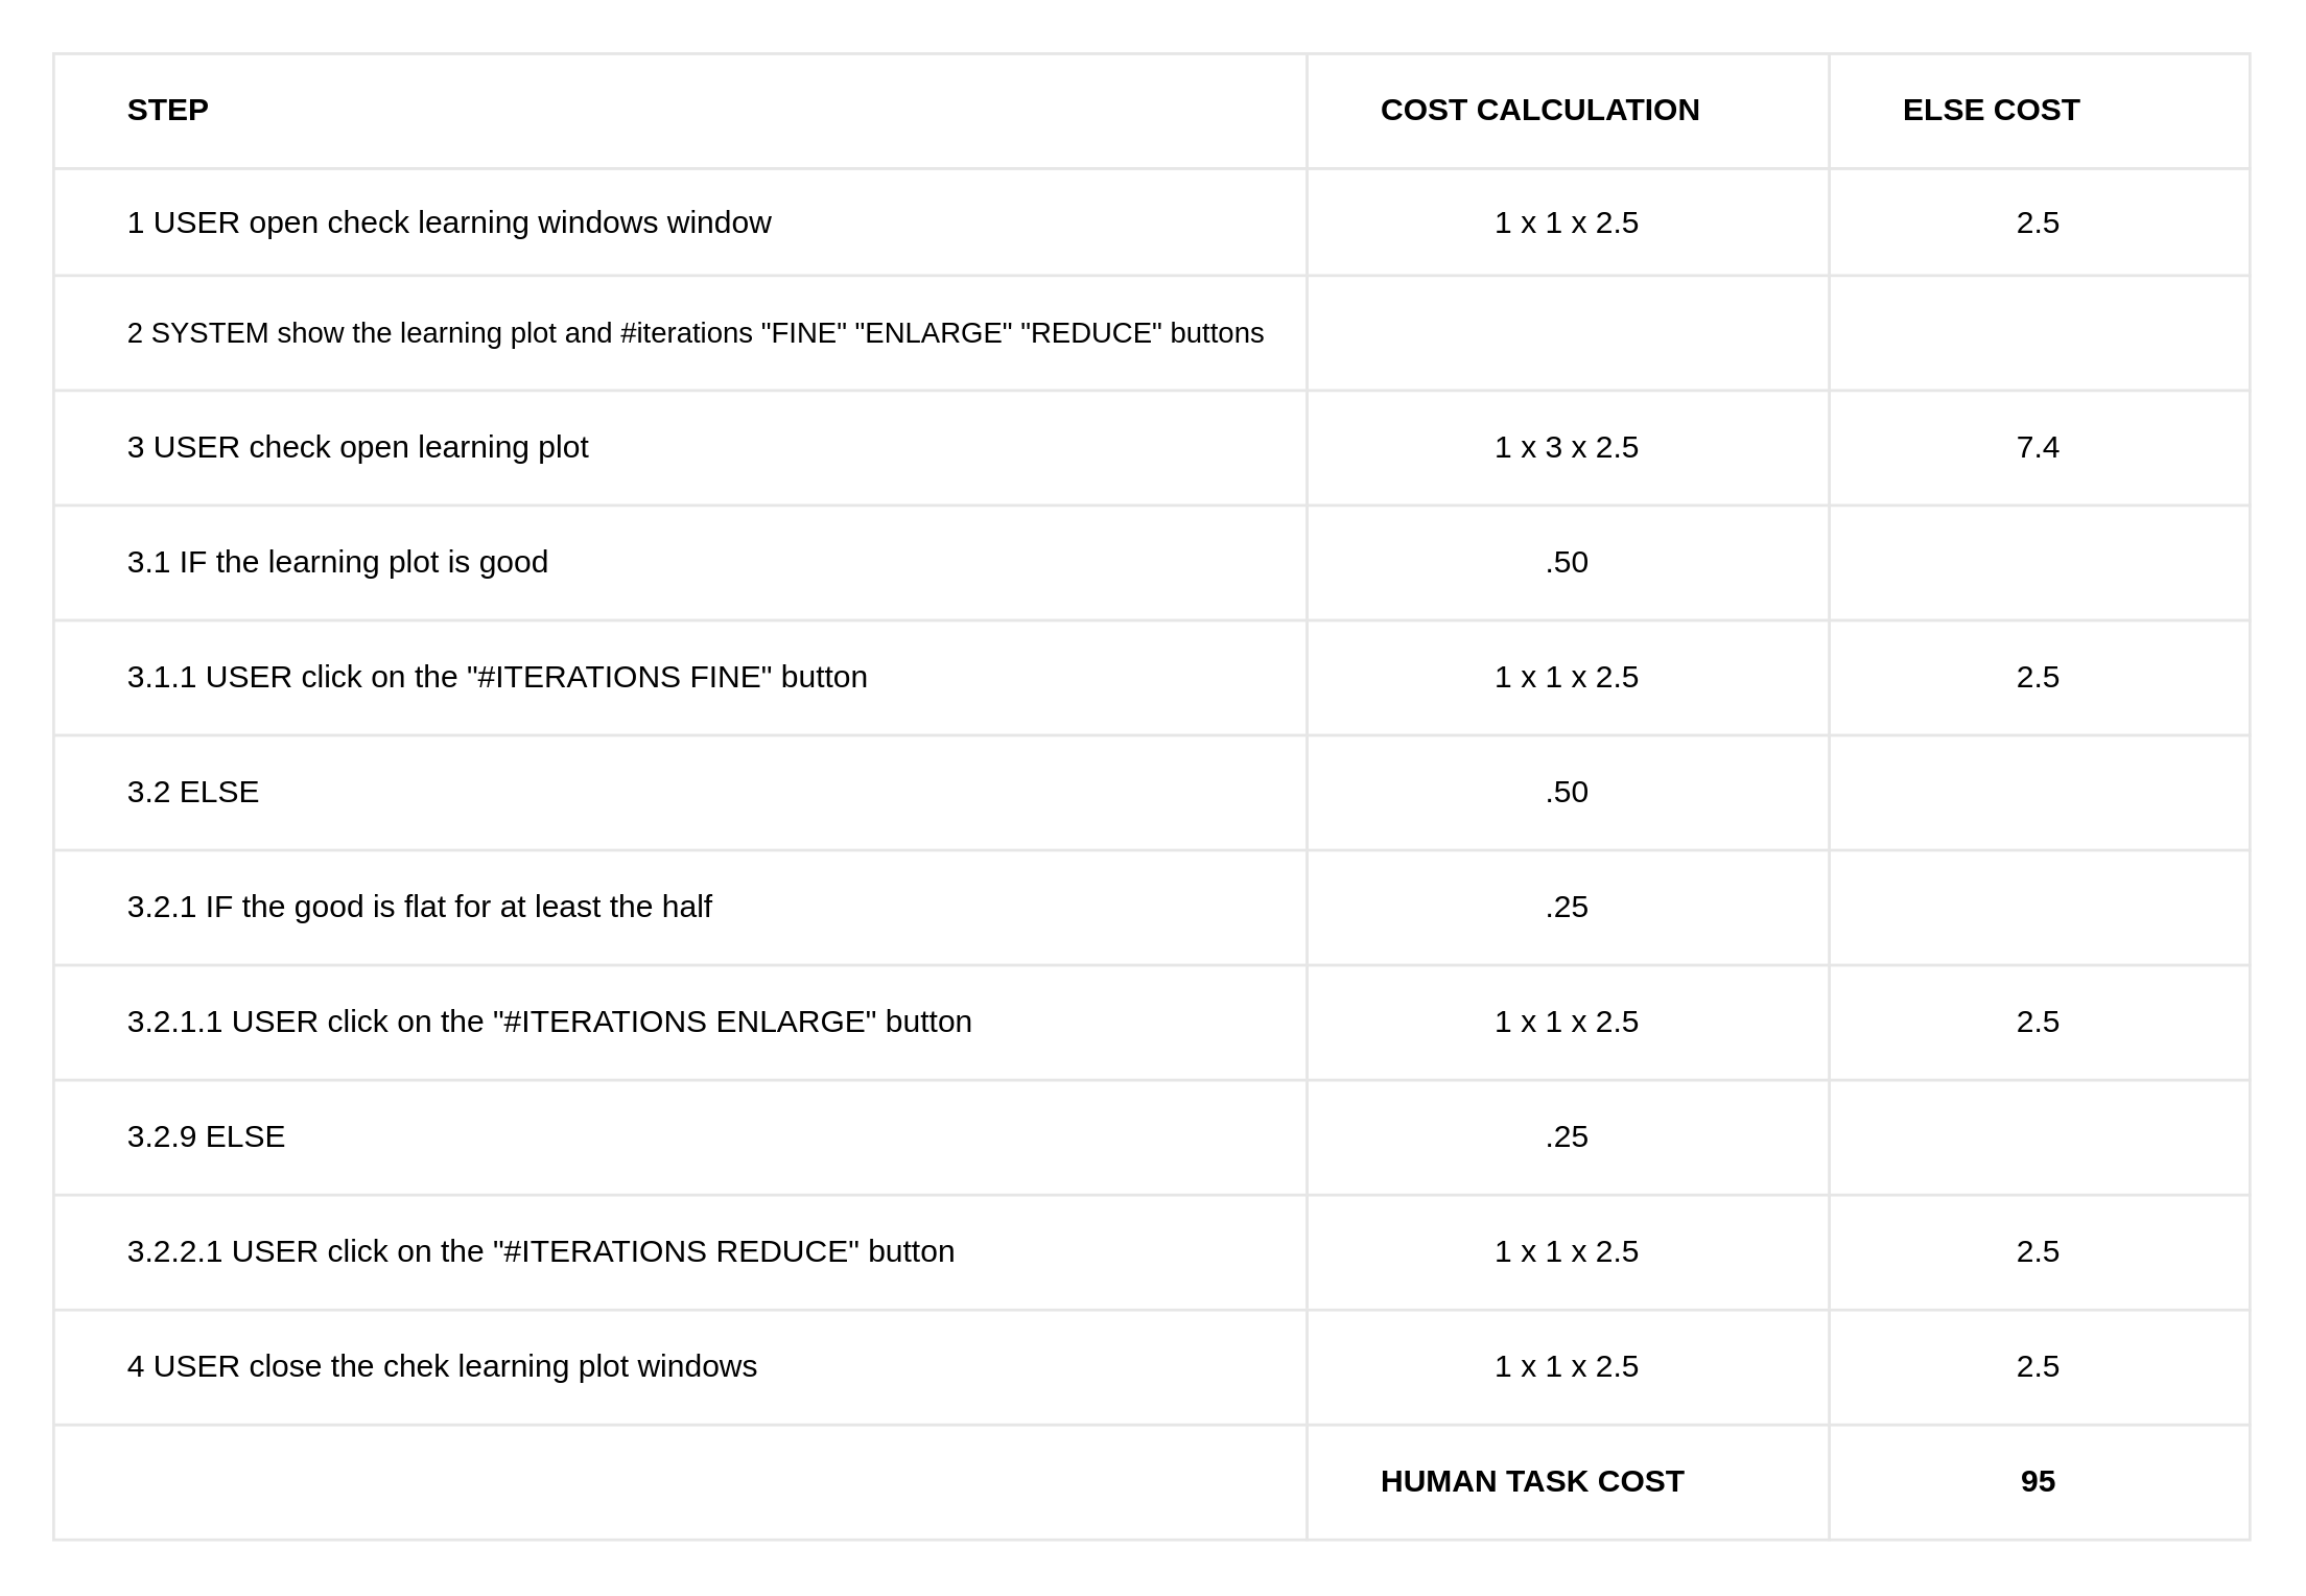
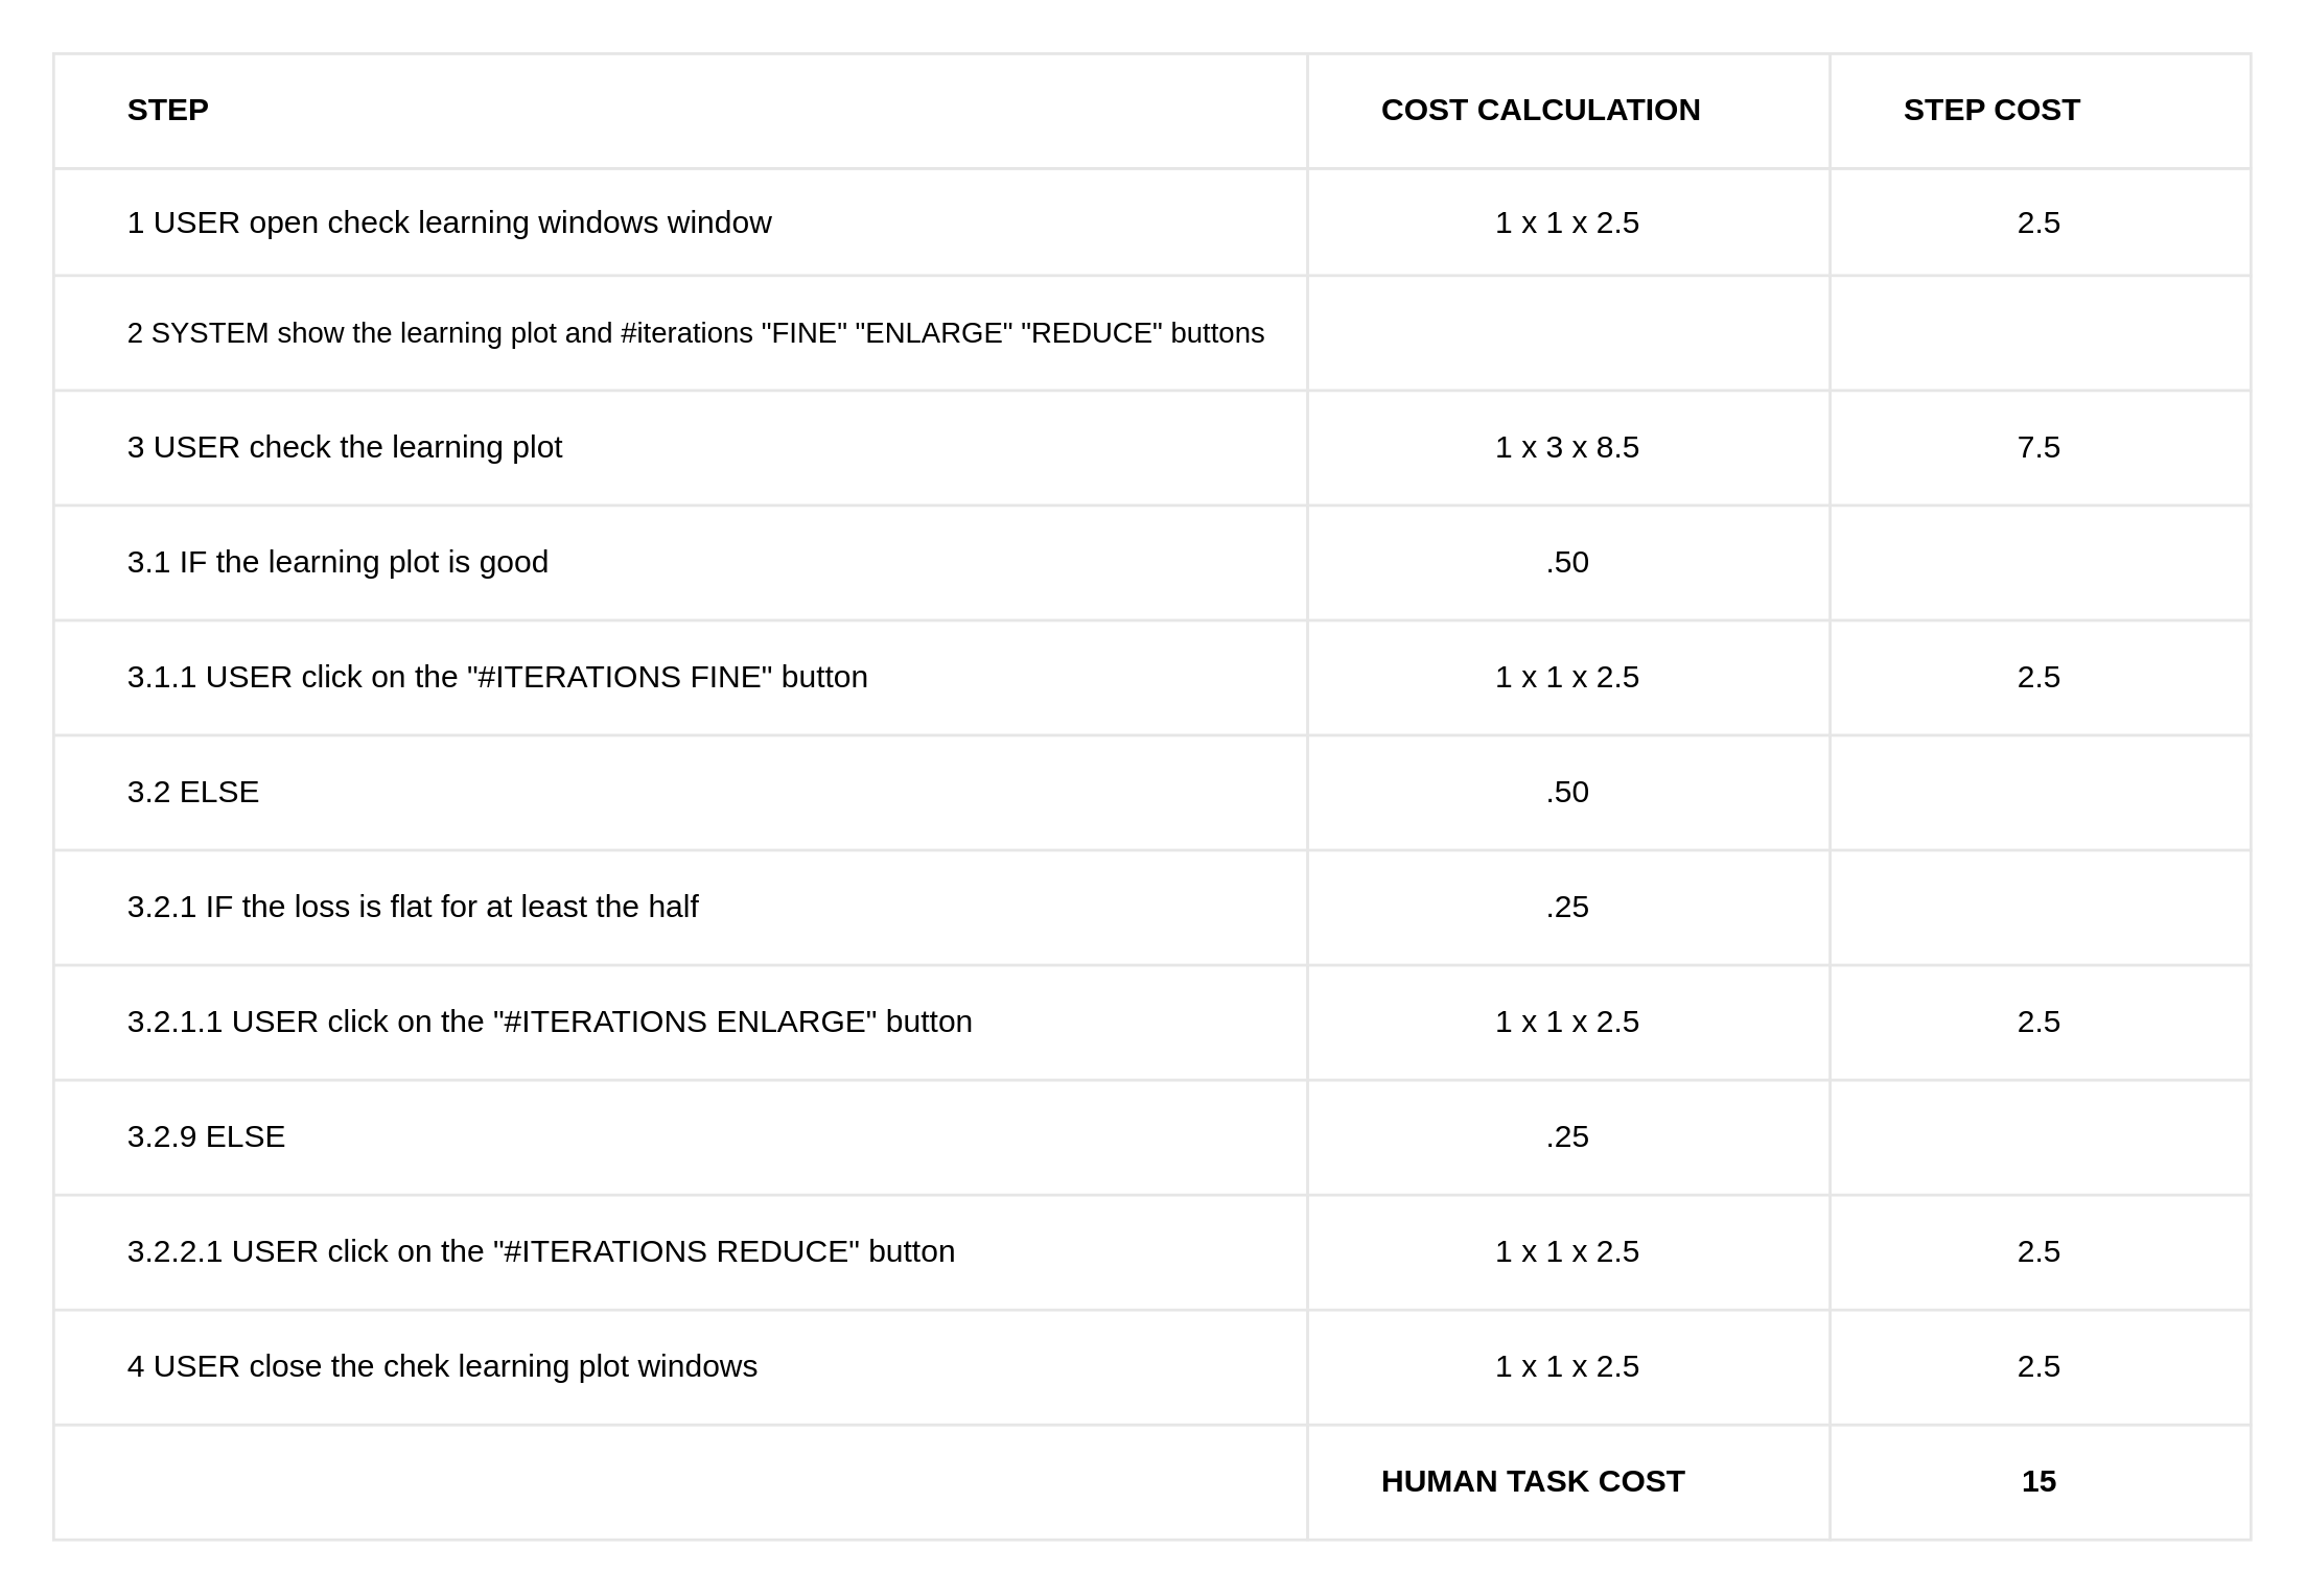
- <mxCell id="6" value="&lt;span style=&quot;white-space: pre;&quot;&gt;&#09;&lt;/span&gt;ELSE COST" style="connectable=0;recursiveResize=0;strokeColor=inherit;fillColor=none;align=left;whiteSpace=wrap;html=1;fontStyle=1" parent="3" vertex="1"><mxGeometry x="680" width="161" height="44" as="geometry"><mxRectangle width="161" height="44" as="alternateBounds" /></mxGeometry></mxCell>
+ <mxCell id="6" value="&lt;span style=&quot;white-space: pre;&quot;&gt;&#09;&lt;/span&gt;STEP COST" style="connectable=0;recursiveResize=0;strokeColor=inherit;fillColor=none;align=left;whiteSpace=wrap;html=1;fontStyle=1" parent="3" vertex="1"><mxGeometry x="680" width="161" height="44" as="geometry"><mxRectangle width="161" height="44" as="alternateBounds" /></mxGeometry></mxCell>
- <mxCell id="16" value="&lt;span style=&quot;&quot;&gt;&lt;span style=&quot;white-space: pre;&quot;&gt;&amp;nbsp;&lt;span style=&quot;white-space: pre;&quot;&gt;&#09;&lt;/span&gt;&lt;/span&gt;&lt;/span&gt;3 USER check open learning plot" style="connectable=0;recursiveResize=0;strokeColor=inherit;fillColor=none;align=left;whiteSpace=wrap;html=1;" parent="15" vertex="1"><mxGeometry width="480" height="44" as="geometry"><mxRectangle width="480" height="44" as="alternateBounds" /></mxGeometry></mxCell>
+ <mxCell id="16" value="&lt;span style=&quot;&quot;&gt;&lt;span style=&quot;white-space: pre;&quot;&gt;&amp;nbsp;&lt;span style=&quot;white-space: pre;&quot;&gt;&#09;&lt;/span&gt;&lt;/span&gt;&lt;/span&gt;3 USER check the learning plot" style="connectable=0;recursiveResize=0;strokeColor=inherit;fillColor=none;align=left;whiteSpace=wrap;html=1;" parent="15" vertex="1"><mxGeometry width="480" height="44" as="geometry"><mxRectangle width="480" height="44" as="alternateBounds" /></mxGeometry></mxCell>
- <mxCell id="17" value="1 x 3 x 2.5" style="connectable=0;recursiveResize=0;strokeColor=inherit;fillColor=none;align=center;whiteSpace=wrap;html=1;" parent="15" vertex="1"><mxGeometry x="480" width="200" height="44" as="geometry"><mxRectangle width="200" height="44" as="alternateBounds" /></mxGeometry></mxCell>
+ <mxCell id="17" value="1 x 3 x 8.5" style="connectable=0;recursiveResize=0;strokeColor=inherit;fillColor=none;align=center;whiteSpace=wrap;html=1;" parent="15" vertex="1"><mxGeometry x="480" width="200" height="44" as="geometry"><mxRectangle width="200" height="44" as="alternateBounds" /></mxGeometry></mxCell>
- <mxCell id="18" value="7.4" style="connectable=0;recursiveResize=0;strokeColor=inherit;fillColor=none;align=center;whiteSpace=wrap;html=1;" parent="15" vertex="1"><mxGeometry x="680" width="161" height="44" as="geometry"><mxRectangle width="161" height="44" as="alternateBounds" /></mxGeometry></mxCell>
+ <mxCell id="18" value="7.5" style="connectable=0;recursiveResize=0;strokeColor=inherit;fillColor=none;align=center;whiteSpace=wrap;html=1;" parent="15" vertex="1"><mxGeometry x="680" width="161" height="44" as="geometry"><mxRectangle width="161" height="44" as="alternateBounds" /></mxGeometry></mxCell>
- <mxCell id="32" value="&lt;span style=&quot;border-color: var(--border-color);&quot;&gt;&lt;/span&gt;&lt;span style=&quot;&quot;&gt;&lt;span style=&quot;white-space: pre;&quot;&gt;&amp;nbsp;&amp;nbsp;&amp;nbsp;&amp;nbsp;&lt;span style=&quot;white-space: pre;&quot;&gt;&#09;&lt;/span&gt;&lt;/span&gt;&lt;/span&gt;3.2.1 IF the good is flat for at least the half&amp;nbsp;" style="connectable=0;recursiveResize=0;strokeColor=inherit;fillColor=none;align=left;whiteSpace=wrap;html=1;" parent="31" vertex="1"><mxGeometry width="480" height="44" as="geometry"><mxRectangle width="480" height="44" as="alternateBounds" /></mxGeometry></mxCell>
+ <mxCell id="32" value="&lt;span style=&quot;border-color: var(--border-color);&quot;&gt;&lt;/span&gt;&lt;span style=&quot;&quot;&gt;&lt;span style=&quot;white-space: pre;&quot;&gt;&amp;nbsp;&amp;nbsp;&amp;nbsp;&amp;nbsp;&lt;span style=&quot;white-space: pre;&quot;&gt;&#09;&lt;/span&gt;&lt;/span&gt;&lt;/span&gt;3.2.1 IF the loss is flat for at least the half&amp;nbsp;" style="connectable=0;recursiveResize=0;strokeColor=inherit;fillColor=none;align=left;whiteSpace=wrap;html=1;" parent="31" vertex="1"><mxGeometry width="480" height="44" as="geometry"><mxRectangle width="480" height="44" as="alternateBounds" /></mxGeometry></mxCell>
- <mxCell id="54" value="&lt;b&gt;95&lt;/b&gt;" style="connectable=0;recursiveResize=0;strokeColor=inherit;fillColor=none;align=center;whiteSpace=wrap;html=1;" parent="51" vertex="1"><mxGeometry x="680" width="161" height="44" as="geometry"><mxRectangle width="161" height="44" as="alternateBounds" /></mxGeometry></mxCell>
+ <mxCell id="54" value="&lt;b&gt;15&lt;/b&gt;" style="connectable=0;recursiveResize=0;strokeColor=inherit;fillColor=none;align=center;whiteSpace=wrap;html=1;" parent="51" vertex="1"><mxGeometry x="680" width="161" height="44" as="geometry"><mxRectangle width="161" height="44" as="alternateBounds" /></mxGeometry></mxCell>
